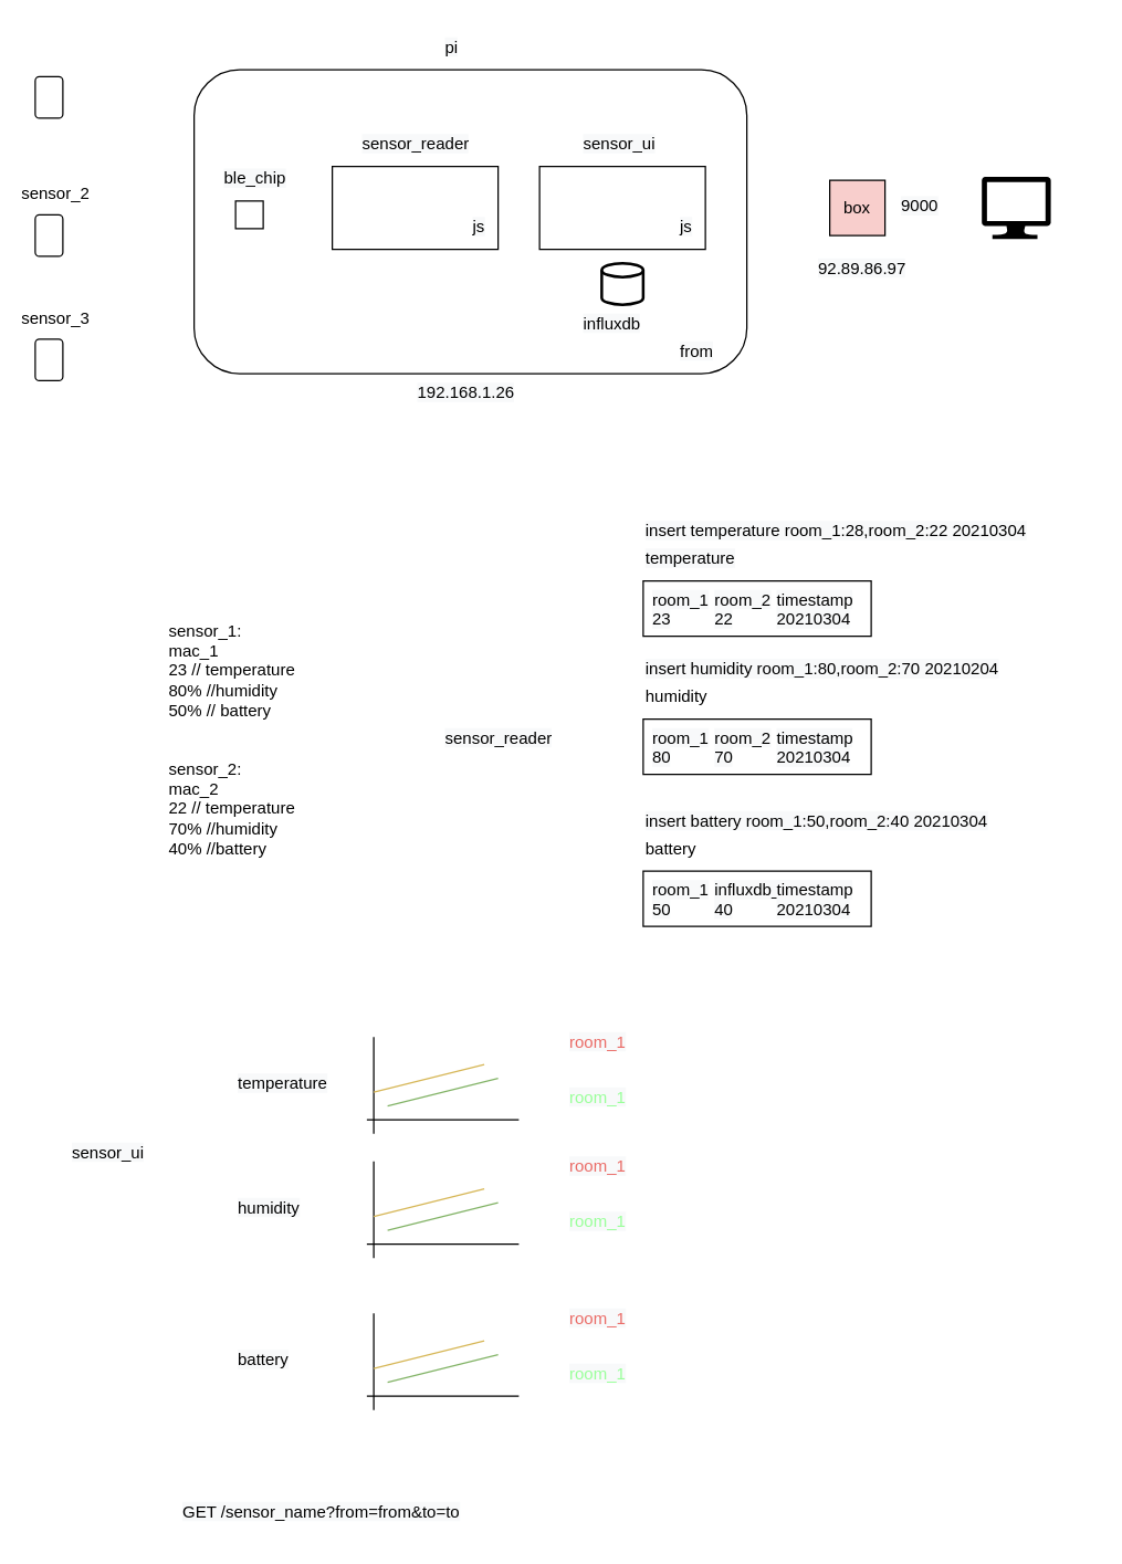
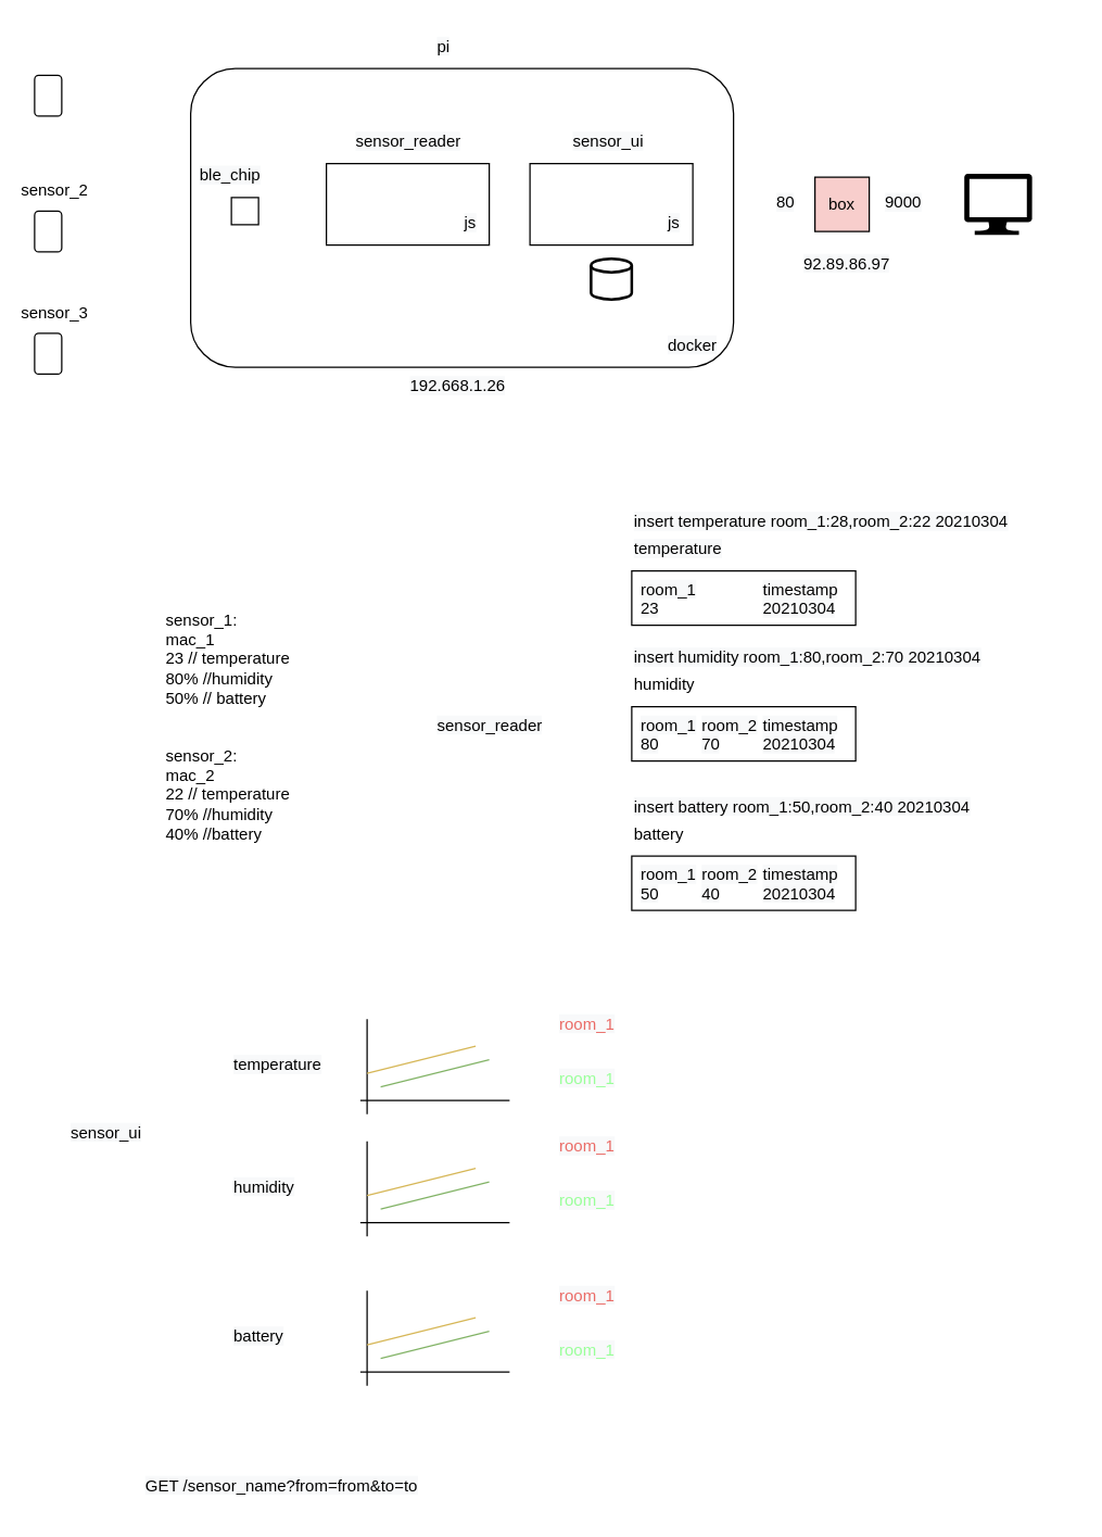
- <mxCell id="25" value="&lt;span style=&quot;color: rgb(0 , 0 , 0) ; font-family: &amp;#34;helvetica&amp;#34; ; font-size: 12px ; font-style: normal ; font-weight: 400 ; letter-spacing: normal ; text-align: center ; text-indent: 0px ; text-transform: none ; word-spacing: 0px ; background-color: rgb(248 , 249 , 250) ; display: inline ; float: none&quot;&gt;ble_chip&lt;/span&gt;" style="text;whiteSpace=wrap;html=1;" parent="1" vertex="1"><mxGeometry x="160" y="115" width="80" height="20" as="geometry" /></mxCell>
+ <mxCell id="25" value="&lt;span style=&quot;color: rgb(0 , 0 , 0) ; font-family: &amp;#34;helvetica&amp;#34; ; font-size: 12px ; font-style: normal ; font-weight: 400 ; letter-spacing: normal ; text-align: center ; text-indent: 0px ; text-transform: none ; word-spacing: 0px ; background-color: rgb(248 , 249 , 250) ; display: inline ; float: none&quot;&gt;ble_chip&lt;/span&gt;" style="text;whiteSpace=wrap;html=1;" parent="1" vertex="1"><mxGeometry x="145" y="115" width="80" height="20" as="geometry" /></mxCell>
+ <mxCell id="20" value="&lt;span style=&quot;color: rgb(0 , 0 , 0) ; font-family: &amp;#34;helvetica&amp;#34; ; font-size: 12px ; font-style: normal ; font-weight: 400 ; letter-spacing: normal ; text-align: center ; text-indent: 0px ; text-transform: none ; word-spacing: 0px ; background-color: rgb(248 , 249 , 250) ; display: inline ; float: none&quot;&gt;80&lt;/span&gt;" style="text;whiteSpace=wrap;html=1;" parent="1" vertex="1"><mxGeometry x="570" y="135" width="20" height="25" as="geometry" /></mxCell>
- <mxCell id="22" value="&lt;span style=&quot;color: rgb(0 , 0 , 0) ; font-family: &amp;#34;helvetica&amp;#34; ; font-size: 12px ; font-style: normal ; font-weight: 400 ; letter-spacing: normal ; text-align: center ; text-indent: 0px ; text-transform: none ; word-spacing: 0px ; background-color: rgb(248 , 249 , 250) ; display: inline ; float: none&quot;&gt;influxdb&lt;/span&gt;" style="text;whiteSpace=wrap;html=1;" parent="1" vertex="1"><mxGeometry x="420" y="220" width="80" height="20" as="geometry" /></mxCell>
- <mxCell id="23" value="&lt;span style=&quot;color: rgb(0 , 0 , 0) ; font-family: &amp;#34;helvetica&amp;#34; ; font-size: 12px ; font-style: normal ; font-weight: 400 ; letter-spacing: normal ; text-align: center ; text-indent: 0px ; text-transform: none ; word-spacing: 0px ; background-color: rgb(248 , 249 , 250) ; display: inline ; float: none&quot;&gt;from&lt;/span&gt;" style="text;whiteSpace=wrap;html=1;" parent="1" vertex="1"><mxGeometry x="490" y="240" width="30" height="20" as="geometry" /></mxCell>
+ <mxCell id="23" value="&lt;span style=&quot;color: rgb(0 , 0 , 0) ; font-family: &amp;#34;helvetica&amp;#34; ; font-size: 12px ; font-style: normal ; font-weight: 400 ; letter-spacing: normal ; text-align: center ; text-indent: 0px ; text-transform: none ; word-spacing: 0px ; background-color: rgb(248 , 249 , 250) ; display: inline ; float: none&quot;&gt;docker&lt;/span&gt;" style="text;whiteSpace=wrap;html=1;" parent="1" vertex="1"><mxGeometry x="490" y="240" width="30" height="20" as="geometry" /></mxCell>
- <mxCell id="21" value="&lt;span style=&quot;color: rgb(0 , 0 , 0) ; font-family: &amp;#34;helvetica&amp;#34; ; font-size: 12px ; font-style: normal ; font-weight: 400 ; letter-spacing: normal ; text-align: center ; text-indent: 0px ; text-transform: none ; word-spacing: 0px ; background-color: rgb(248 , 249 , 250) ; display: inline ; float: none&quot;&gt;192.168.1.26&lt;/span&gt;" style="text;whiteSpace=wrap;html=1;" parent="1" vertex="1"><mxGeometry x="300" y="270" width="40" height="30" as="geometry" /></mxCell>
+ <mxCell id="21" value="&lt;span style=&quot;color: rgb(0 , 0 , 0) ; font-family: &amp;#34;helvetica&amp;#34; ; font-size: 12px ; font-style: normal ; font-weight: 400 ; letter-spacing: normal ; text-align: center ; text-indent: 0px ; text-transform: none ; word-spacing: 0px ; background-color: rgb(248 , 249 , 250) ; display: inline ; float: none&quot;&gt;192.668.1.26&lt;/span&gt;" style="text;whiteSpace=wrap;html=1;" parent="1" vertex="1"><mxGeometry x="300" y="270" width="40" height="30" as="geometry" /></mxCell>
- <mxCell id="32" value="&lt;span style=&quot;color: rgb(0 , 0 , 0) ; font-family: &amp;#34;helvetica&amp;#34; ; font-size: 12px ; font-style: normal ; font-weight: 400 ; letter-spacing: normal ; text-align: left ; text-indent: 0px ; text-transform: none ; word-spacing: 0px ; background-color: rgb(248 , 249 , 250) ; display: inline ; float: none&quot;&gt;room_2&lt;br&gt;22&lt;br&gt;&lt;/span&gt;" style="text;whiteSpace=wrap;html=1;" parent="1" vertex="1"><mxGeometry x="515" y="420" width="45" height="40" as="geometry" /></mxCell>
- <mxCell id="35" value="&lt;span style=&quot;color: rgb(0 , 0 , 0) ; font-family: &amp;#34;helvetica&amp;#34; ; font-size: 12px ; font-style: normal ; font-weight: 400 ; letter-spacing: normal ; text-align: left ; text-indent: 0px ; text-transform: none ; word-spacing: 0px ; background-color: rgb(248 , 249 , 250) ; display: inline ; float: none&quot;&gt;insert humidity room_1:80,room_2:70 20210204&lt;/span&gt;" style="text;whiteSpace=wrap;html=1;" parent="1" vertex="1"><mxGeometry x="465" y="470" width="325" height="30" as="geometry" /></mxCell>
+ <mxCell id="35" value="&lt;span style=&quot;color: rgb(0 , 0 , 0) ; font-family: &amp;#34;helvetica&amp;#34; ; font-size: 12px ; font-style: normal ; font-weight: 400 ; letter-spacing: normal ; text-align: left ; text-indent: 0px ; text-transform: none ; word-spacing: 0px ; background-color: rgb(248 , 249 , 250) ; display: inline ; float: none&quot;&gt;insert humidity room_1:80,room_2:70 20210304&lt;/span&gt;" style="text;whiteSpace=wrap;html=1;" parent="1" vertex="1"><mxGeometry x="465" y="470" width="325" height="30" as="geometry" /></mxCell>
- <mxCell id="41" value="&lt;span style=&quot;color: rgb(0 , 0 , 0) ; font-family: &amp;#34;helvetica&amp;#34; ; font-size: 12px ; font-style: normal ; font-weight: 400 ; letter-spacing: normal ; text-align: left ; text-indent: 0px ; text-transform: none ; word-spacing: 0px ; background-color: rgb(248 , 249 , 250) ; display: inline ; float: none&quot;&gt;influxdb_2&lt;br&gt;40&lt;br&gt;&lt;/span&gt;" style="text;whiteSpace=wrap;html=1;" parent="1" vertex="1"><mxGeometry x="515" y="630" width="45" height="40" as="geometry" /></mxCell>
+ <mxCell id="41" value="&lt;span style=&quot;color: rgb(0 , 0 , 0) ; font-family: &amp;#34;helvetica&amp;#34; ; font-size: 12px ; font-style: normal ; font-weight: 400 ; letter-spacing: normal ; text-align: left ; text-indent: 0px ; text-transform: none ; word-spacing: 0px ; background-color: rgb(248 , 249 , 250) ; display: inline ; float: none&quot;&gt;room_2&lt;br&gt;40&lt;br&gt;&lt;/span&gt;" style="text;whiteSpace=wrap;html=1;" parent="1" vertex="1"><mxGeometry x="515" y="630" width="45" height="40" as="geometry" /></mxCell>
- <mxCell id="69" value="&lt;span style=&quot;font-family: &amp;#34;helvetica&amp;#34; ; font-size: 12px ; font-style: normal ; font-weight: 400 ; letter-spacing: normal ; text-align: center ; text-indent: 0px ; text-transform: none ; word-spacing: 0px ; background-color: rgb(248 , 249 , 250) ; display: inline ; float: none&quot;&gt;&lt;font color=&quot;#000000&quot;&gt;GET /sensor_name?from=from&amp;amp;to=to&lt;/font&gt;&lt;/span&gt;" style="text;whiteSpace=wrap;html=1;fontColor=#EA6B66;" vertex="1" parent="1"><mxGeometry x="130" y="1080" width="230" height="30" as="geometry" /></mxCell>
+ <mxCell id="69" value="&lt;span style=&quot;font-family: &amp;#34;helvetica&amp;#34; ; font-size: 12px ; font-style: normal ; font-weight: 400 ; letter-spacing: normal ; text-align: center ; text-indent: 0px ; text-transform: none ; word-spacing: 0px ; background-color: rgb(248 , 249 , 250) ; display: inline ; float: none&quot;&gt;&lt;font color=&quot;#000000&quot;&gt;GET /sensor_name?from=from&amp;amp;to=to&lt;/font&gt;&lt;/span&gt;" style="text;whiteSpace=wrap;html=1;fontColor=#EA6B66;" vertex="1" parent="1"><mxGeometry x="105" y="1080" width="230" height="30" as="geometry" /></mxCell>
